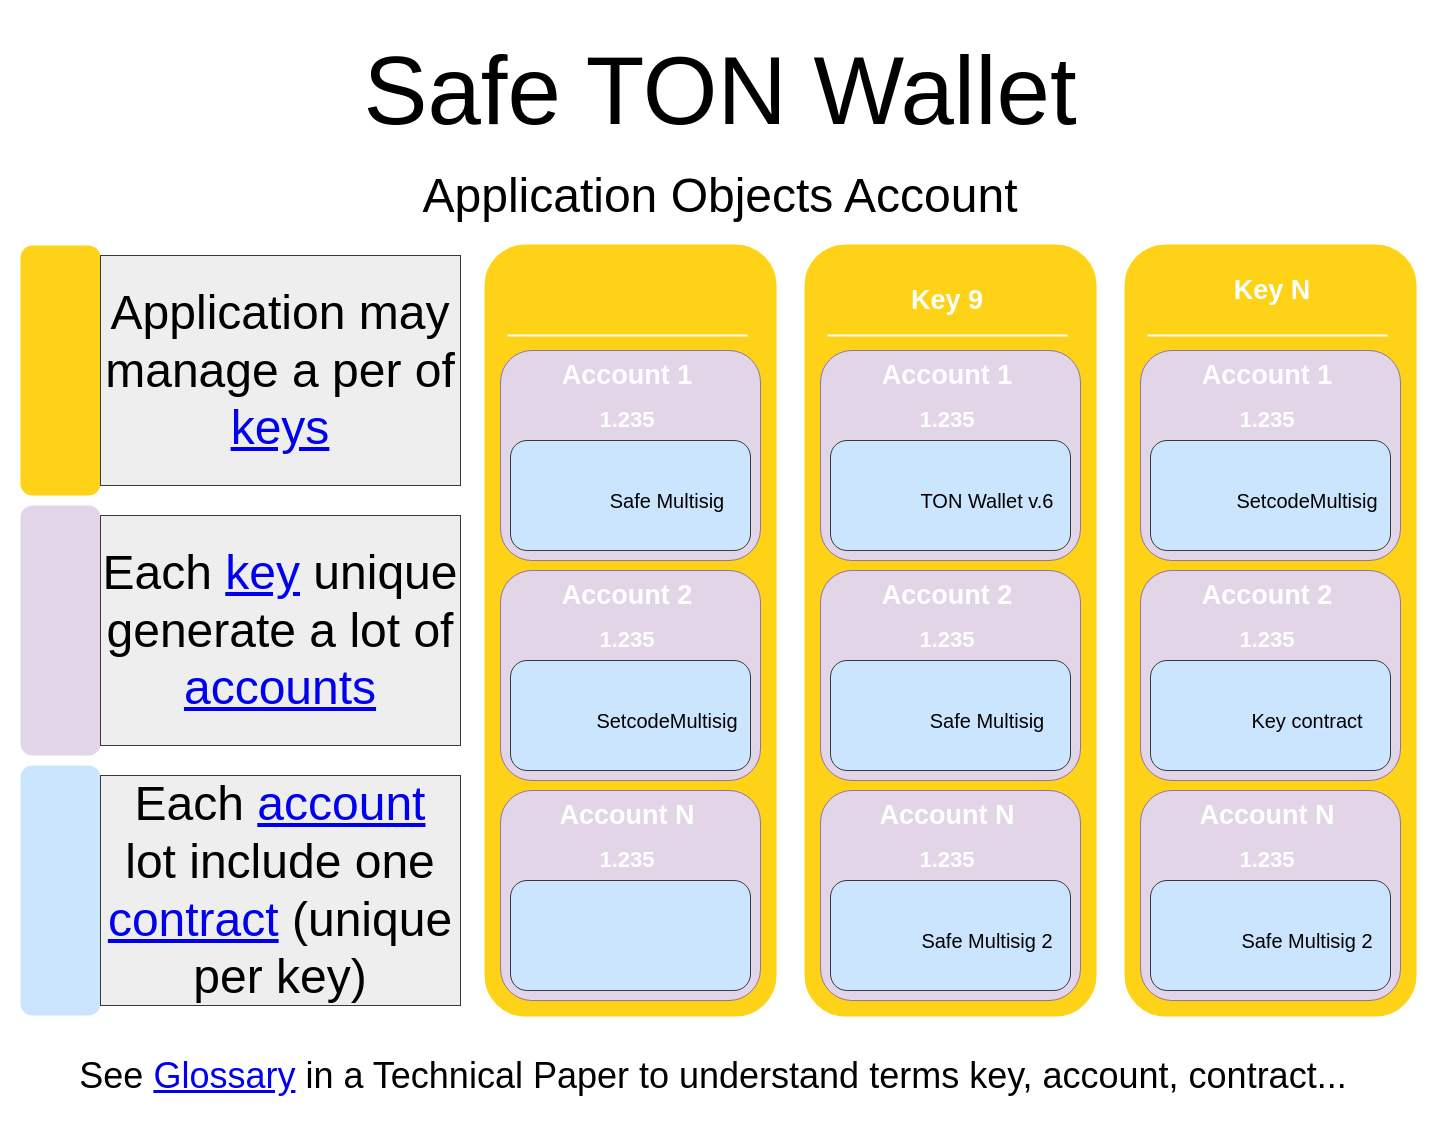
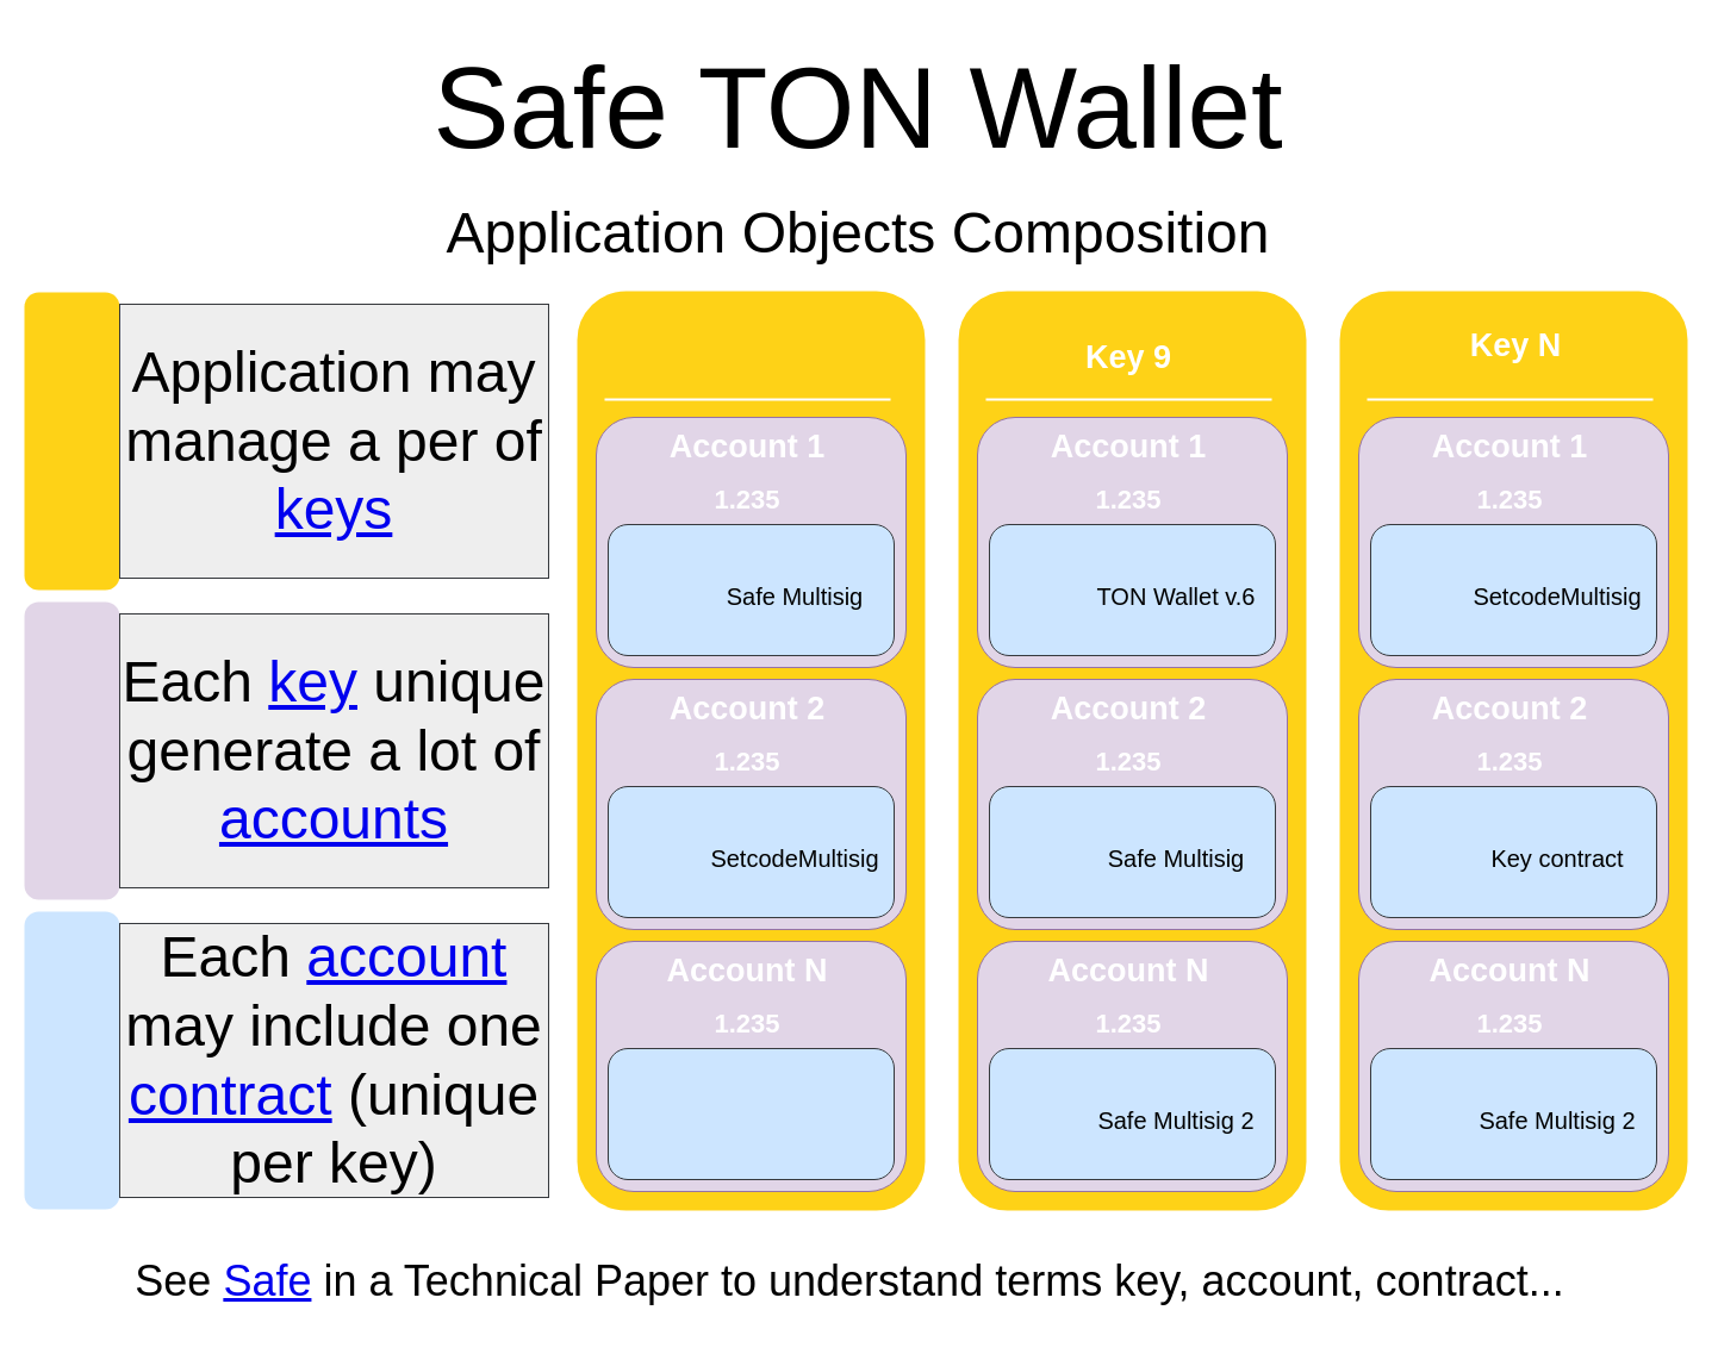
- <mxCell id="5" value="Application Objects Account" style="text;html=1;strokeColor=none;fillColor=none;align=center;verticalAlign=middle;whiteSpace=wrap;rounded=0;fontSize=48;" vertex="1" parent="1"><mxGeometry x="149.5" y="150" width="1140" height="90" as="geometry" /></mxCell>
+ <mxCell id="5" value="Application Objects Composition" style="text;html=1;strokeColor=none;fillColor=none;align=center;verticalAlign=middle;whiteSpace=wrap;rounded=0;fontSize=48;" vertex="1" parent="1"><mxGeometry x="149.5" y="150" width="1140" height="90" as="geometry" /></mxCell>
- <mxCell id="16" value="Each&amp;nbsp;&lt;a href=&quot;https://docs.freeton-wallet.org/glossary/#account&quot;&gt;account&lt;/a&gt;&lt;br&gt;lot include one &lt;a href=&quot;https://docs.freeton-wallet.org/glossary/#contract&quot;&gt;contract&lt;/a&gt; (unique per key)" style="text;strokeColor=#36393d;fillColor=#eeeeee;align=center;verticalAlign=middle;rounded=0;labelBackgroundColor=none;fontSize=48;horizontal=1;html=1;whiteSpace=wrap;spacing=1;" vertex="1" parent="1"><mxGeometry x="100" y="775" width="360" height="230" as="geometry" /></mxCell>
+ <mxCell id="16" value="Each&amp;nbsp;&lt;a href=&quot;https://docs.freeton-wallet.org/glossary/#account&quot;&gt;account&lt;/a&gt;&lt;br&gt;may include one &lt;a href=&quot;https://docs.freeton-wallet.org/glossary/#contract&quot;&gt;contract&lt;/a&gt; (unique per key)" style="text;strokeColor=#36393d;fillColor=#eeeeee;align=center;verticalAlign=middle;rounded=0;labelBackgroundColor=none;fontSize=48;horizontal=1;html=1;whiteSpace=wrap;spacing=1;" vertex="1" parent="1"><mxGeometry x="100" y="775" width="360" height="230" as="geometry" /></mxCell>
- <mxCell id="71" value="See &lt;a href=&quot;https://docs.freeton-wallet.org/glossary/&quot;&gt;Glossary&lt;/a&gt;&amp;nbsp;in a Technical Paper to understand terms key, account, contract..." style="text;html=1;strokeColor=none;fillColor=none;align=center;verticalAlign=middle;whiteSpace=wrap;rounded=0;labelBackgroundColor=none;fontSize=36;" vertex="1" parent="1"><mxGeometry x="53" y="1030" width="1320" height="90" as="geometry" /></mxCell>
+ <mxCell id="71" value="See &lt;a href=&quot;https://docs.freeton-wallet.org/glossary/&quot;&gt;Safe&lt;/a&gt;&amp;nbsp;in a Technical Paper to understand terms key, account, contract..." style="text;html=1;strokeColor=none;fillColor=none;align=center;verticalAlign=middle;whiteSpace=wrap;rounded=0;labelBackgroundColor=none;fontSize=36;" vertex="1" parent="1"><mxGeometry x="53" y="1030" width="1320" height="90" as="geometry" /></mxCell>
